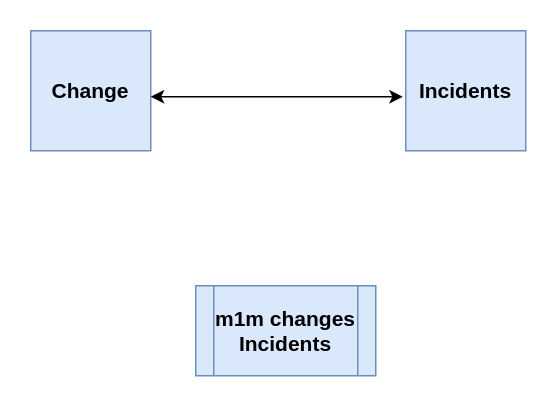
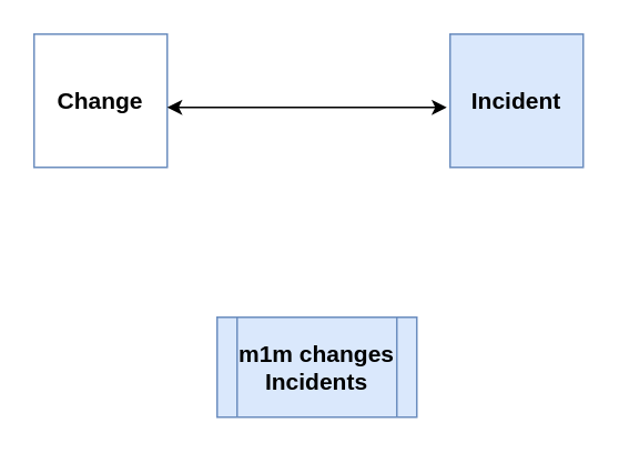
- <mxCell id="2" value="&lt;font style=&quot;font-size: 14px&quot;&gt;&lt;b&gt;Change&lt;/b&gt;&lt;/font&gt;" style="whiteSpace=wrap;html=1;aspect=fixed;fillColor=#dae8fc;strokeColor=#6c8ebf;" vertex="1" parent="1"><mxGeometry x="20" y="20" width="80" height="80" as="geometry" /></mxCell>
+ <mxCell id="2" value="&lt;font style=&quot;font-size: 14px&quot;&gt;&lt;b&gt;Change&lt;/b&gt;&lt;/font&gt;" style="whiteSpace=wrap;html=1;aspect=fixed;fillColor=#ffffff;strokeColor=#6c8ebf;" vertex="1" parent="1"><mxGeometry x="20" y="20" width="80" height="80" as="geometry" /></mxCell>
- <mxCell id="3" value="&lt;b&gt;&lt;font style=&quot;font-size: 14px&quot;&gt;Incidents&lt;/font&gt;&lt;/b&gt;" style="whiteSpace=wrap;html=1;aspect=fixed;fillColor=#dae8fc;strokeColor=#6c8ebf;" vertex="1" parent="1"><mxGeometry x="270" y="20" width="80" height="80" as="geometry" /></mxCell>
+ <mxCell id="3" value="&lt;b&gt;&lt;font style=&quot;font-size: 14px&quot;&gt;Incident&lt;/font&gt;&lt;/b&gt;" style="whiteSpace=wrap;html=1;aspect=fixed;fillColor=#dae8fc;strokeColor=#6c8ebf;" vertex="1" parent="1"><mxGeometry x="270" y="20" width="80" height="80" as="geometry" /></mxCell>
